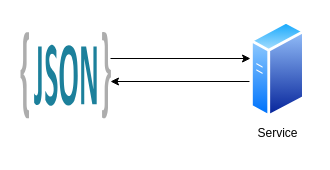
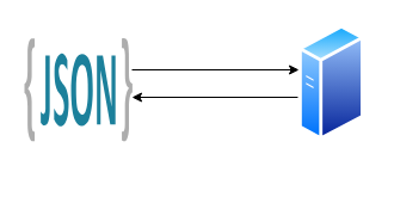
- <mxCell id="4" value="Service" style="text;html=1;align=center;verticalAlign=middle;resizable=0;points=[];autosize=1;strokeColor=none;fillColor=none;" parent="1" vertex="1"><mxGeometry x="247.4" y="118" width="60" height="30" as="geometry" /></mxCell>
